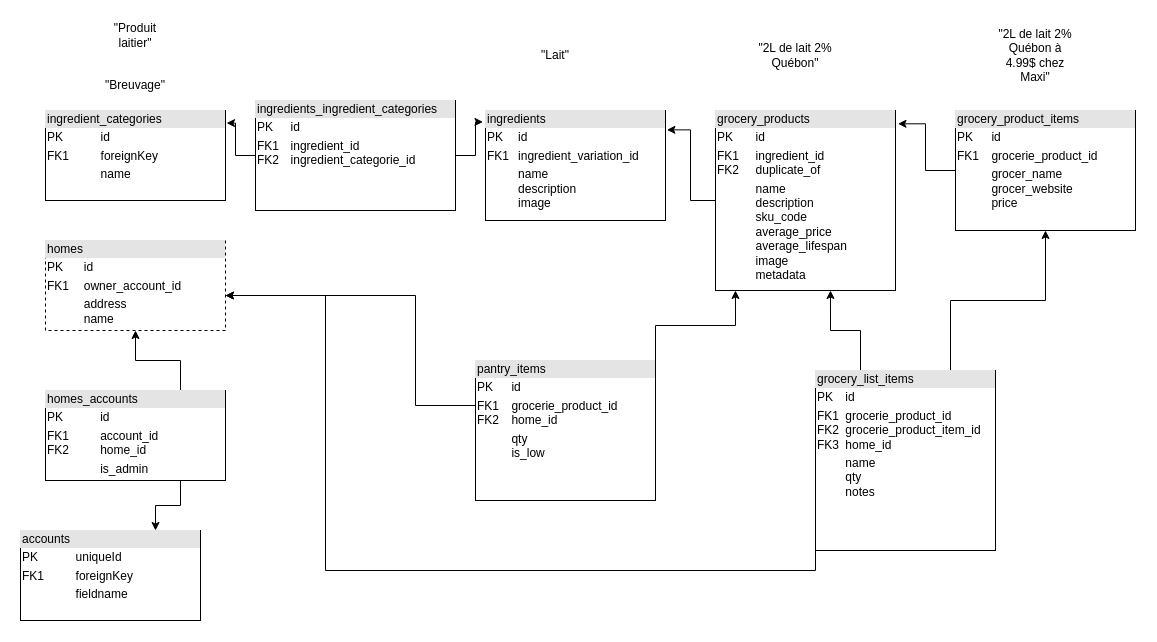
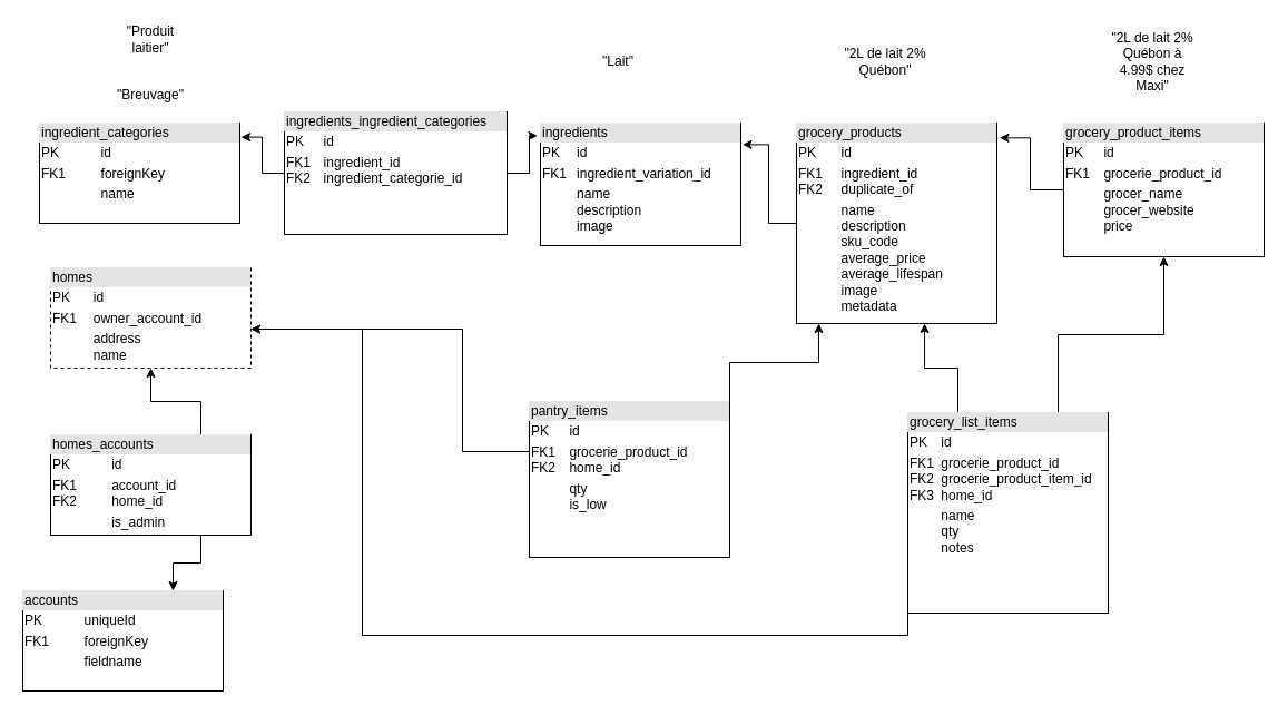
- <mxCell id="7" value="&lt;div style=&quot;box-sizing:border-box;width:100%;background:#e4e4e4;padding:2px;&quot;&gt;ingredient_categories&lt;/div&gt;&lt;table style=&quot;width:100%;font-size:1em;&quot; cellpadding=&quot;2&quot; cellspacing=&quot;0&quot;&gt;&lt;tbody&gt;&lt;tr&gt;&lt;td&gt;PK&lt;/td&gt;&lt;td&gt;id&lt;/td&gt;&lt;/tr&gt;&lt;tr&gt;&lt;td&gt;FK1&lt;/td&gt;&lt;td&gt;foreignKey&lt;/td&gt;&lt;/tr&gt;&lt;tr&gt;&lt;td&gt;&lt;/td&gt;&lt;td&gt;name&lt;/td&gt;&lt;/tr&gt;&lt;/tbody&gt;&lt;/table&gt;" style="verticalAlign=top;align=left;overflow=fill;html=1;" vertex="1" parent="1"><mxGeometry x="45" y="110" width="180" height="90" as="geometry" /></mxCell>
+ <mxCell id="7" value="&lt;div style=&quot;box-sizing:border-box;width:100%;background:#e4e4e4;padding:2px;&quot;&gt;ingredient_categories&lt;/div&gt;&lt;table style=&quot;width:100%;font-size:1em;&quot; cellpadding=&quot;2&quot; cellspacing=&quot;0&quot;&gt;&lt;tbody&gt;&lt;tr&gt;&lt;td&gt;PK&lt;/td&gt;&lt;td&gt;id&lt;/td&gt;&lt;/tr&gt;&lt;tr&gt;&lt;td&gt;FK1&lt;/td&gt;&lt;td&gt;foreignKey&lt;/td&gt;&lt;/tr&gt;&lt;tr&gt;&lt;td&gt;&lt;/td&gt;&lt;td&gt;name&lt;/td&gt;&lt;/tr&gt;&lt;/tbody&gt;&lt;/table&gt;" style="verticalAlign=top;align=left;overflow=fill;html=1;" vertex="1" parent="1"><mxGeometry x="35" y="110" width="180" height="90" as="geometry" /></mxCell>
